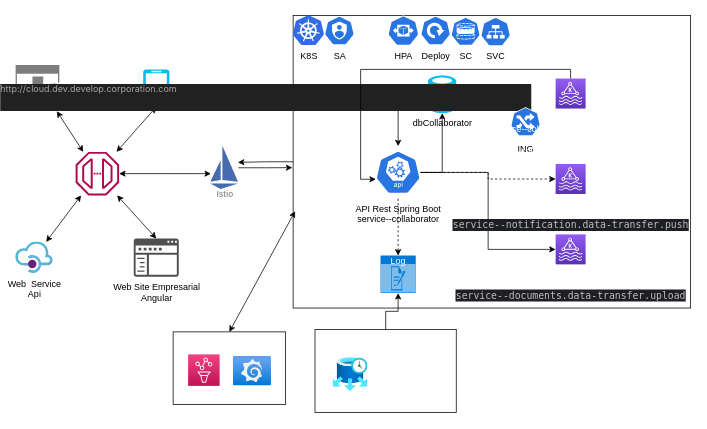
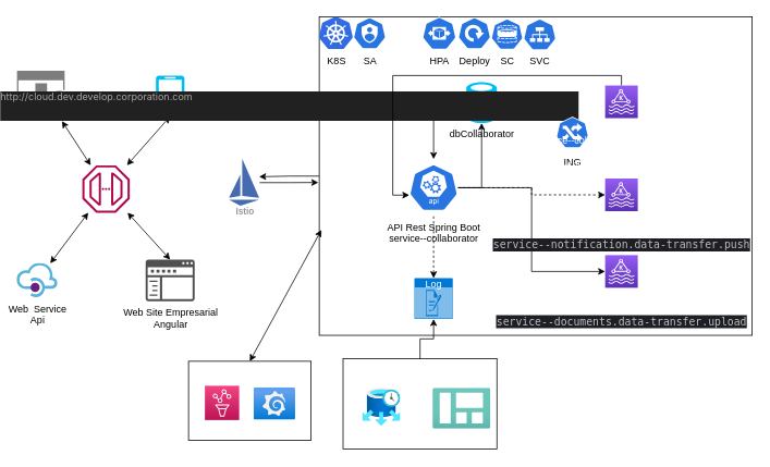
- <mxCell id="29" value="" style="endArrow=classic;startArrow=classic;html=1;rounded=0;entryX=0.011;entryY=0.636;entryDx=0;entryDy=0;entryPerimeter=0;" parent="1" source="2" target="28" edge="1"><mxGeometry width="50" height="50" relative="1" as="geometry"><mxPoint x="340" y="292" as="sourcePoint" /><mxPoint x="390" y="242" as="targetPoint" /></mxGeometry></mxCell>
+ <mxCell id="37" value="Elastic Dash" style="aspect=fixed;html=1;points=[];align=center;image;fontSize=12;image=img/lib/azure2/general/Dashboard.svg;fontColor=#FFFFFF;" parent="1" vertex="1"><mxGeometry x="529.16" y="475" width="70.84" height="50" as="geometry" /></mxCell>
